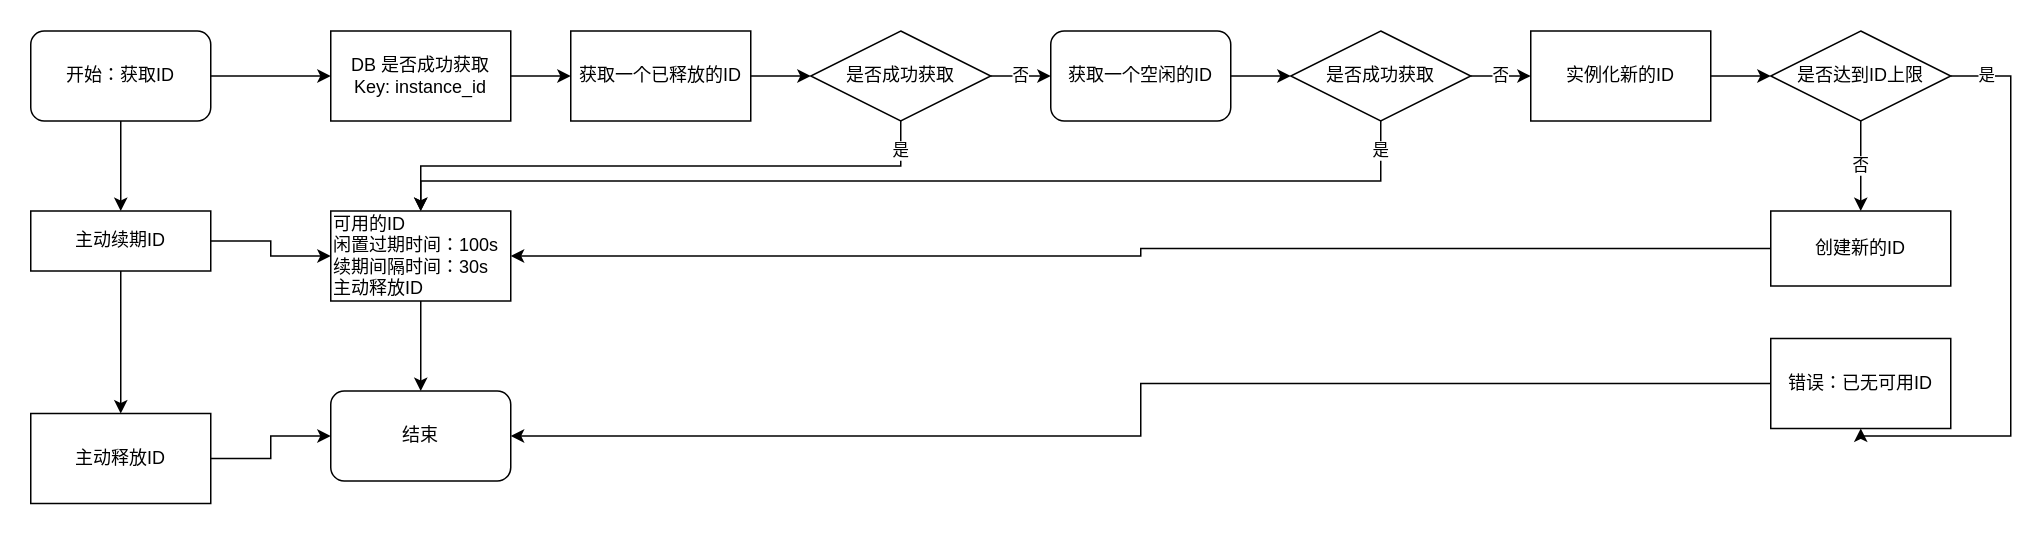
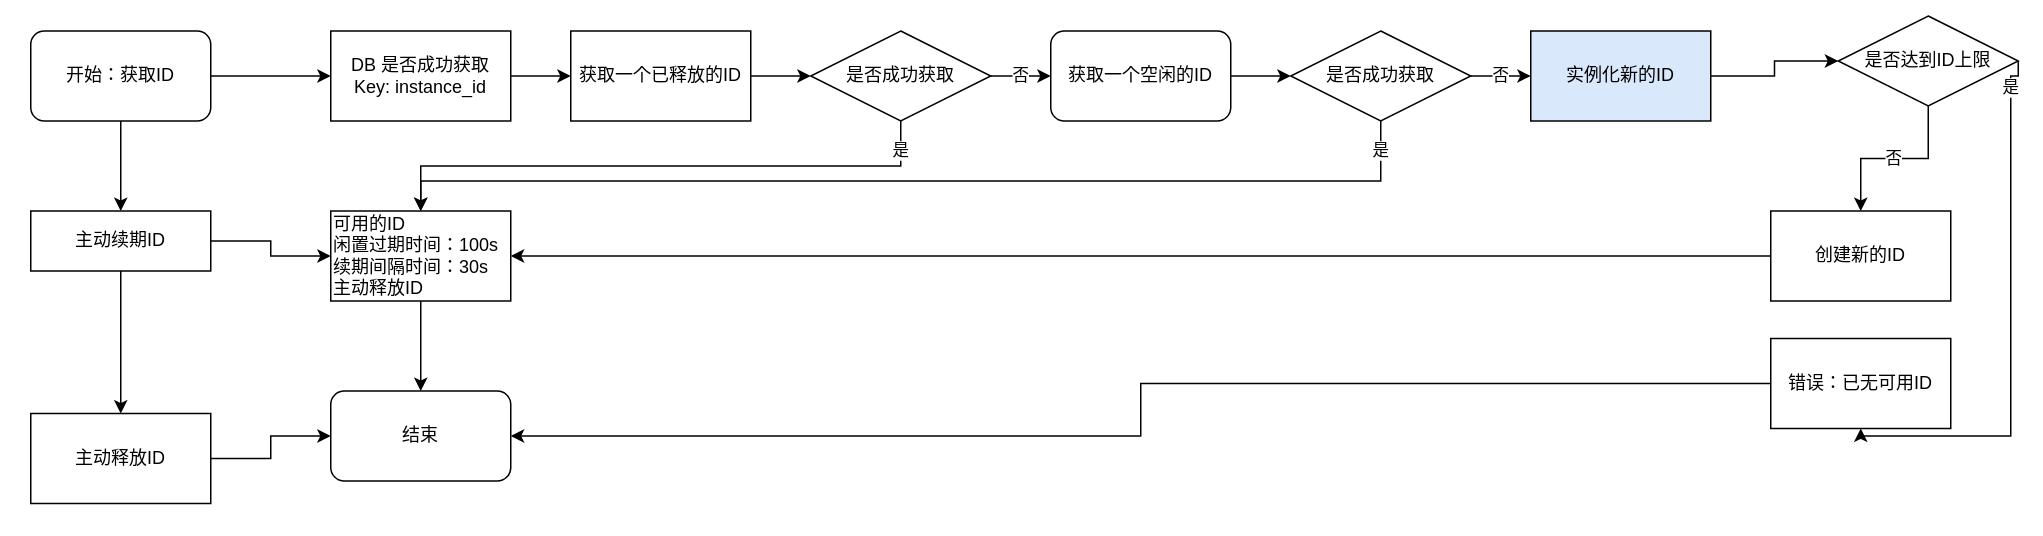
- <mxCell id="15" value="实例化新的ID" style="rounded=0;whiteSpace=wrap;html=1;" vertex="1" parent="1"><mxGeometry x="1020" y="20" width="120" height="60" as="geometry" /></mxCell>
+ <mxCell id="15" value="实例化新的ID" style="rounded=0;whiteSpace=wrap;html=1;fillColor=#dae8fc;" vertex="1" parent="1"><mxGeometry x="1020" y="20" width="120" height="60" as="geometry" /></mxCell>
- <mxCell id="18" value="是否达到ID上限" style="rhombus;whiteSpace=wrap;html=1;rounded=0;" vertex="1" parent="1"><mxGeometry x="1180" y="20" width="120" height="60" as="geometry" /></mxCell>
+ <mxCell id="18" value="是否达到ID上限" style="rhombus;whiteSpace=wrap;html=1;rounded=0;" vertex="1" parent="1"><mxGeometry x="1225" y="10" width="120" height="60" as="geometry" /></mxCell>
- <mxCell id="20" value="创建新的ID" style="rounded=0;whiteSpace=wrap;html=1;" vertex="1" parent="1"><mxGeometry x="1180" y="140" width="120" height="50" as="geometry" /></mxCell>
+ <mxCell id="20" value="创建新的ID" style="rounded=0;whiteSpace=wrap;html=1;" vertex="1" parent="1"><mxGeometry x="1180" y="140" width="120" height="60" as="geometry" /></mxCell>
